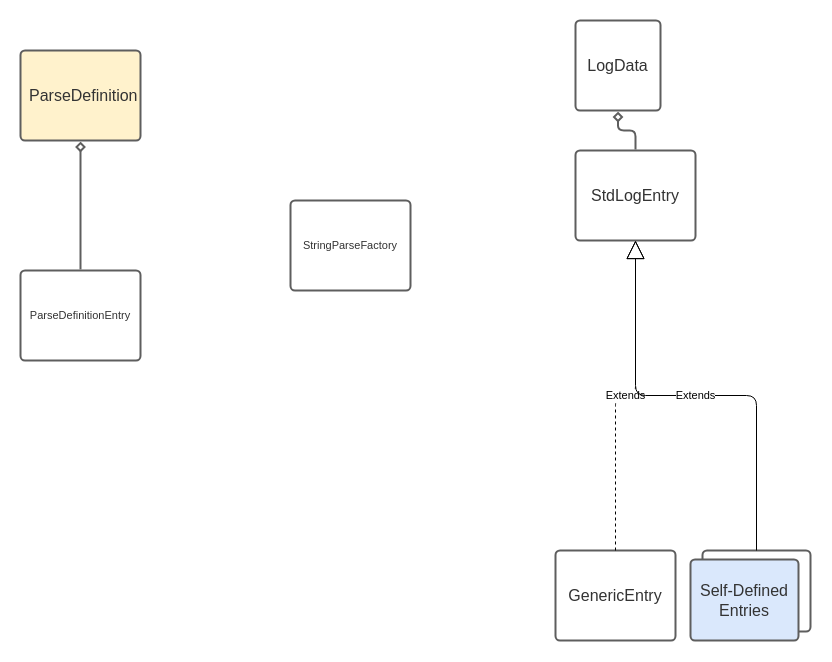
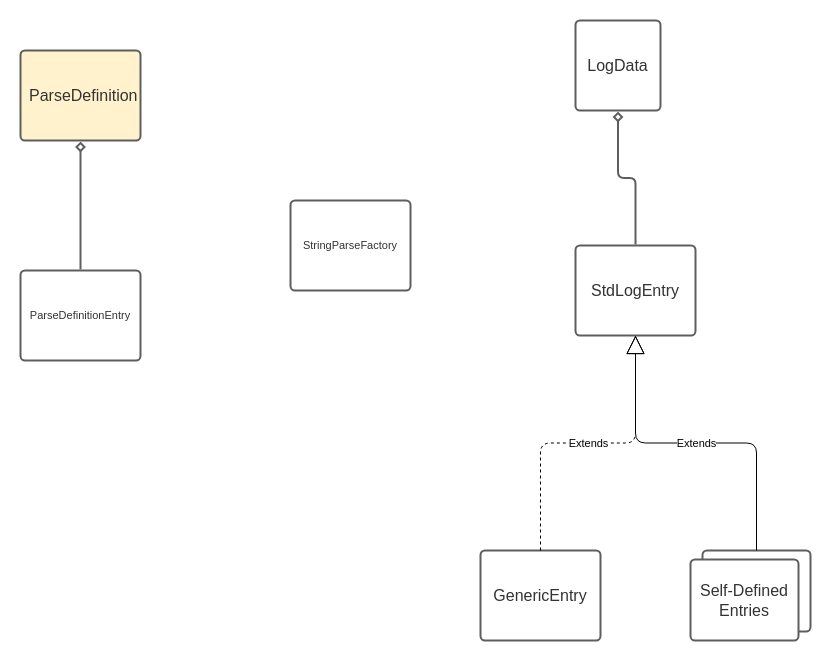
- <mxCell id="4" value="StdLogEntry" style="html=1;overflow=block;blockSpacing=1;whiteSpace=wrap;;whiteSpace=wrap;fontSize=16;fontColor=#333333;spacing=9;strokeColor=#5e5e5e;strokeOpacity=100;rounded=1;absoluteArcSize=1;arcSize=9;strokeWidth=2;" vertex="1" parent="1"><mxGeometry x="575" y="150" width="120" height="90" as="geometry" /></mxCell>
+ <mxCell id="4" value="StdLogEntry" style="html=1;overflow=block;blockSpacing=1;whiteSpace=wrap;;whiteSpace=wrap;fontSize=16;fontColor=#333333;spacing=9;strokeColor=#5e5e5e;strokeOpacity=100;rounded=1;absoluteArcSize=1;arcSize=9;strokeWidth=2;" vertex="1" parent="1"><mxGeometry x="575" y="245" width="120" height="90" as="geometry" /></mxCell>
- <mxCell id="5" value="GenericEntry" style="html=1;overflow=block;blockSpacing=1;whiteSpace=wrap;;whiteSpace=wrap;fontSize=16;fontColor=#333333;spacing=9;strokeColor=#5e5e5e;strokeOpacity=100;rounded=1;absoluteArcSize=1;arcSize=9;strokeWidth=2;" vertex="1" parent="1"><mxGeometry x="555" y="550" width="120" height="90" as="geometry" /></mxCell>
+ <mxCell id="5" value="GenericEntry" style="html=1;overflow=block;blockSpacing=1;whiteSpace=wrap;;whiteSpace=wrap;fontSize=16;fontColor=#333333;spacing=9;strokeColor=#5e5e5e;strokeOpacity=100;rounded=1;absoluteArcSize=1;arcSize=9;strokeWidth=2;" vertex="1" parent="1"><mxGeometry x="480" y="550" width="120" height="90" as="geometry" /></mxCell>
- <mxCell id="9" value="Self-Defined Entries" style="part=1;whiteSpace=wrap;fontSize=16;fontColor=#333333;whiteSpace=wrap;spacing=4;strokeColor=#5e5e5e;strokeOpacity=100;rounded=1;absoluteArcSize=1;arcSize=9;strokeWidth=2;fillColor=#dae8fc;" vertex="1" parent="7"><mxGeometry y="9" width="108" height="81" as="geometry" /></mxCell>
+ <mxCell id="9" value="Self-Defined Entries" style="part=1;whiteSpace=wrap;fontSize=16;fontColor=#333333;whiteSpace=wrap;spacing=4;strokeColor=#5e5e5e;strokeOpacity=100;rounded=1;absoluteArcSize=1;arcSize=9;strokeWidth=2;" vertex="1" parent="7"><mxGeometry y="9" width="108" height="81" as="geometry" /></mxCell>
